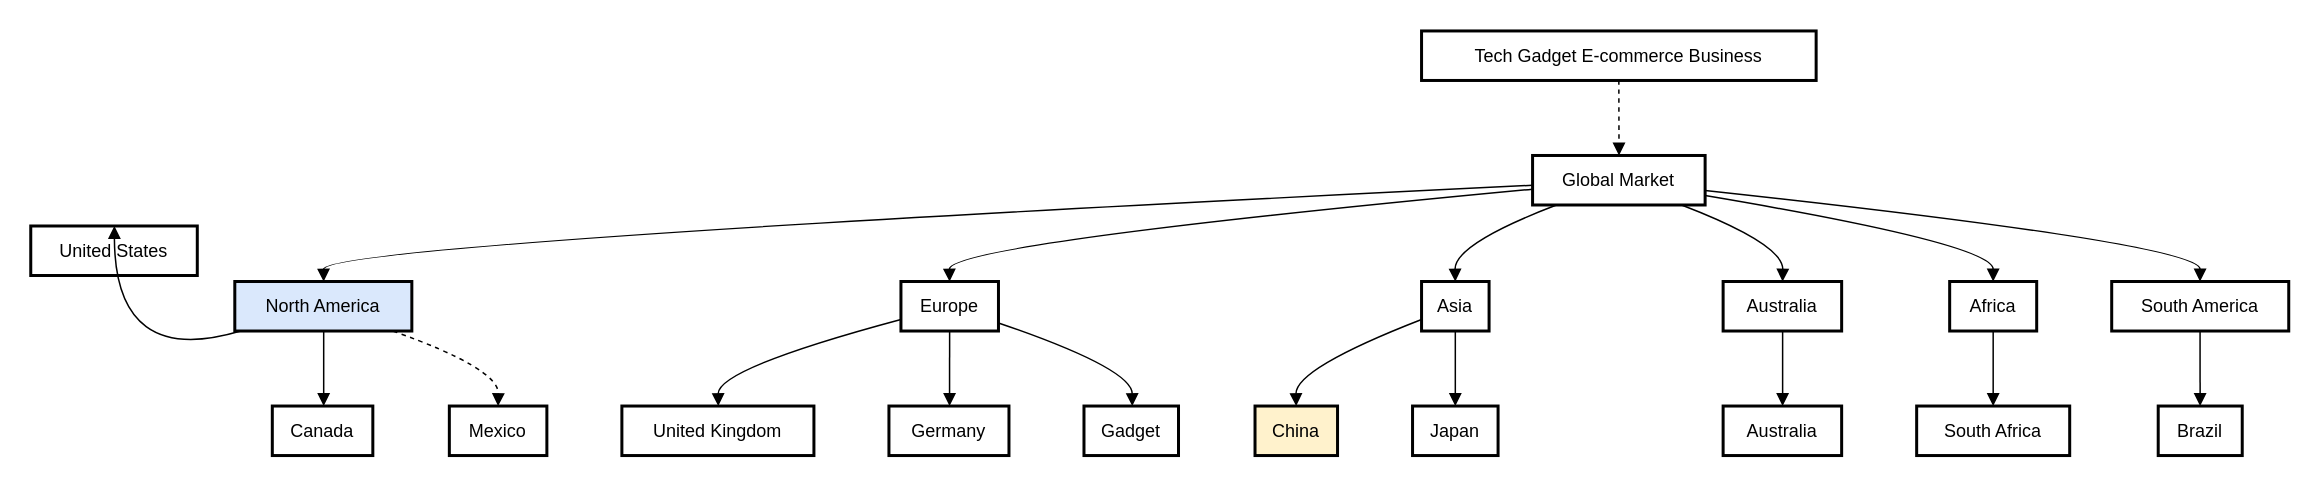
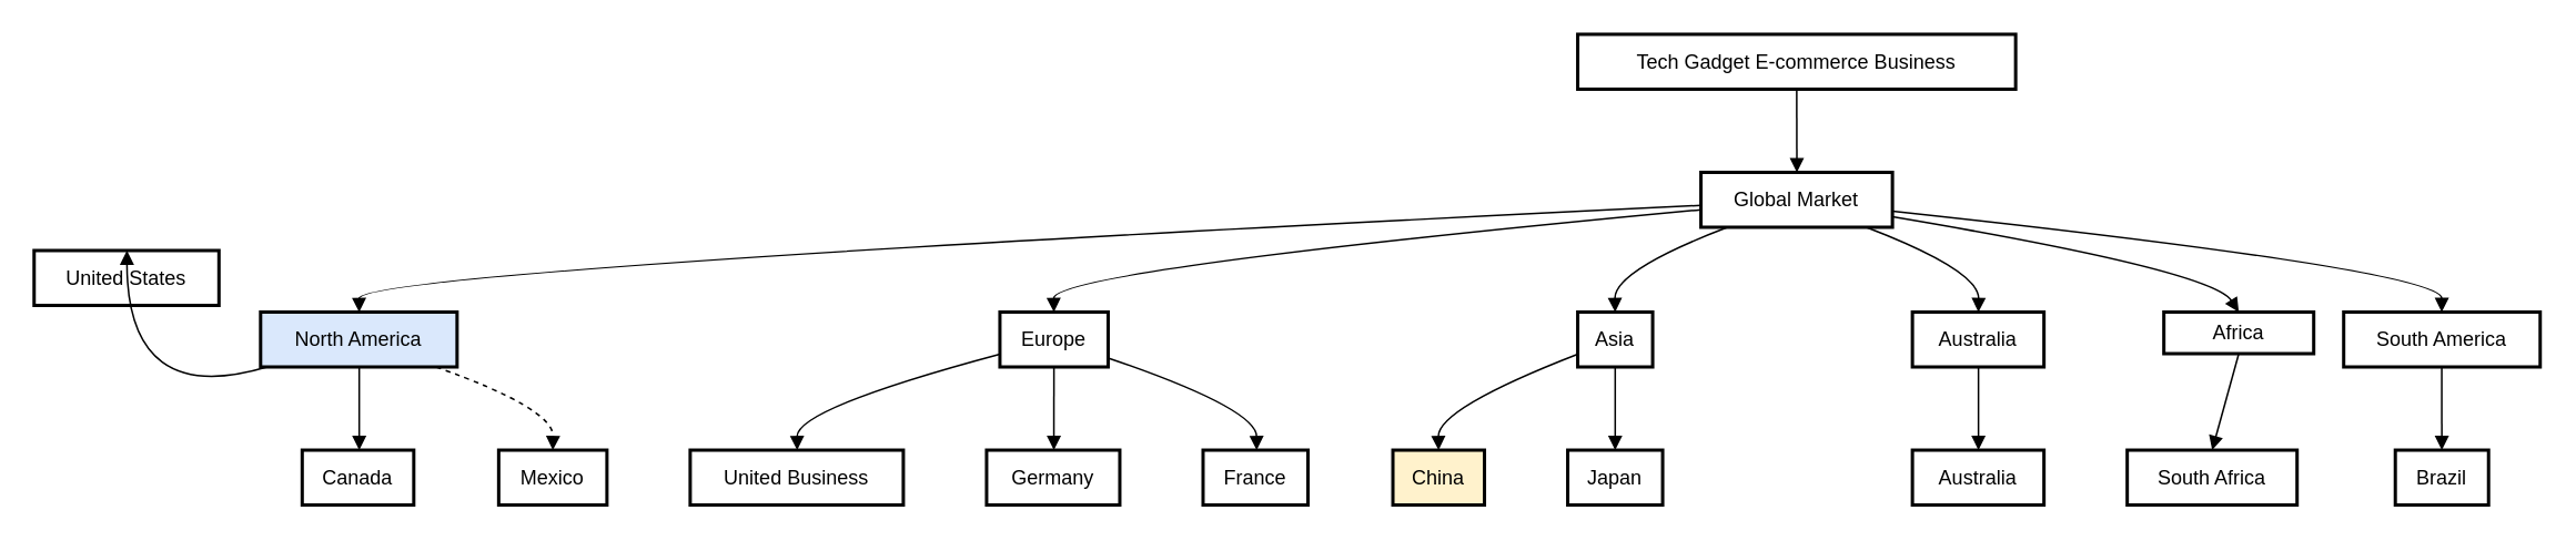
- <mxCell id="21" value="" style="curved=1;startArrow=none;endArrow=block;exitX=0.5;exitY=1.012;entryX=0.501;entryY=0.012;rounded=0;dashed=1;" edge="1" parent="1" source="2" target="3"><mxGeometry relative="1" as="geometry"><Array as="points" /></mxGeometry></mxCell>
+ <mxCell id="21" value="" style="curved=1;startArrow=none;endArrow=block;exitX=0.5;exitY=1.012;entryX=0.501;entryY=0.012;rounded=0;" edge="1" parent="1" source="2" target="3"><mxGeometry relative="1" as="geometry"><Array as="points" /></mxGeometry></mxCell>
- <mxCell id="8" value="Africa" style="whiteSpace=wrap;strokeWidth=2;" vertex="1" parent="1"><mxGeometry x="1299" y="187" width="58" height="33" as="geometry" /></mxCell>
+ <mxCell id="8" value="Africa" style="whiteSpace=wrap;strokeWidth=2;" vertex="1" parent="1"><mxGeometry x="1299" y="187" width="90" height="25" as="geometry" /></mxCell>
- <mxCell id="13" value="United Kingdom" style="whiteSpace=wrap;strokeWidth=2;" vertex="1" parent="1"><mxGeometry x="414" y="270" width="128" height="33" as="geometry" /></mxCell>
+ <mxCell id="13" value="United Business" style="whiteSpace=wrap;strokeWidth=2;" vertex="1" parent="1"><mxGeometry x="414" y="270" width="128" height="33" as="geometry" /></mxCell>
- <mxCell id="15" value="Gadget" style="whiteSpace=wrap;strokeWidth=2;" vertex="1" parent="1"><mxGeometry x="722" y="270" width="63" height="33" as="geometry" /></mxCell>
+ <mxCell id="15" value="France" style="whiteSpace=wrap;strokeWidth=2;" vertex="1" parent="1"><mxGeometry x="722" y="270" width="63" height="33" as="geometry" /></mxCell>
